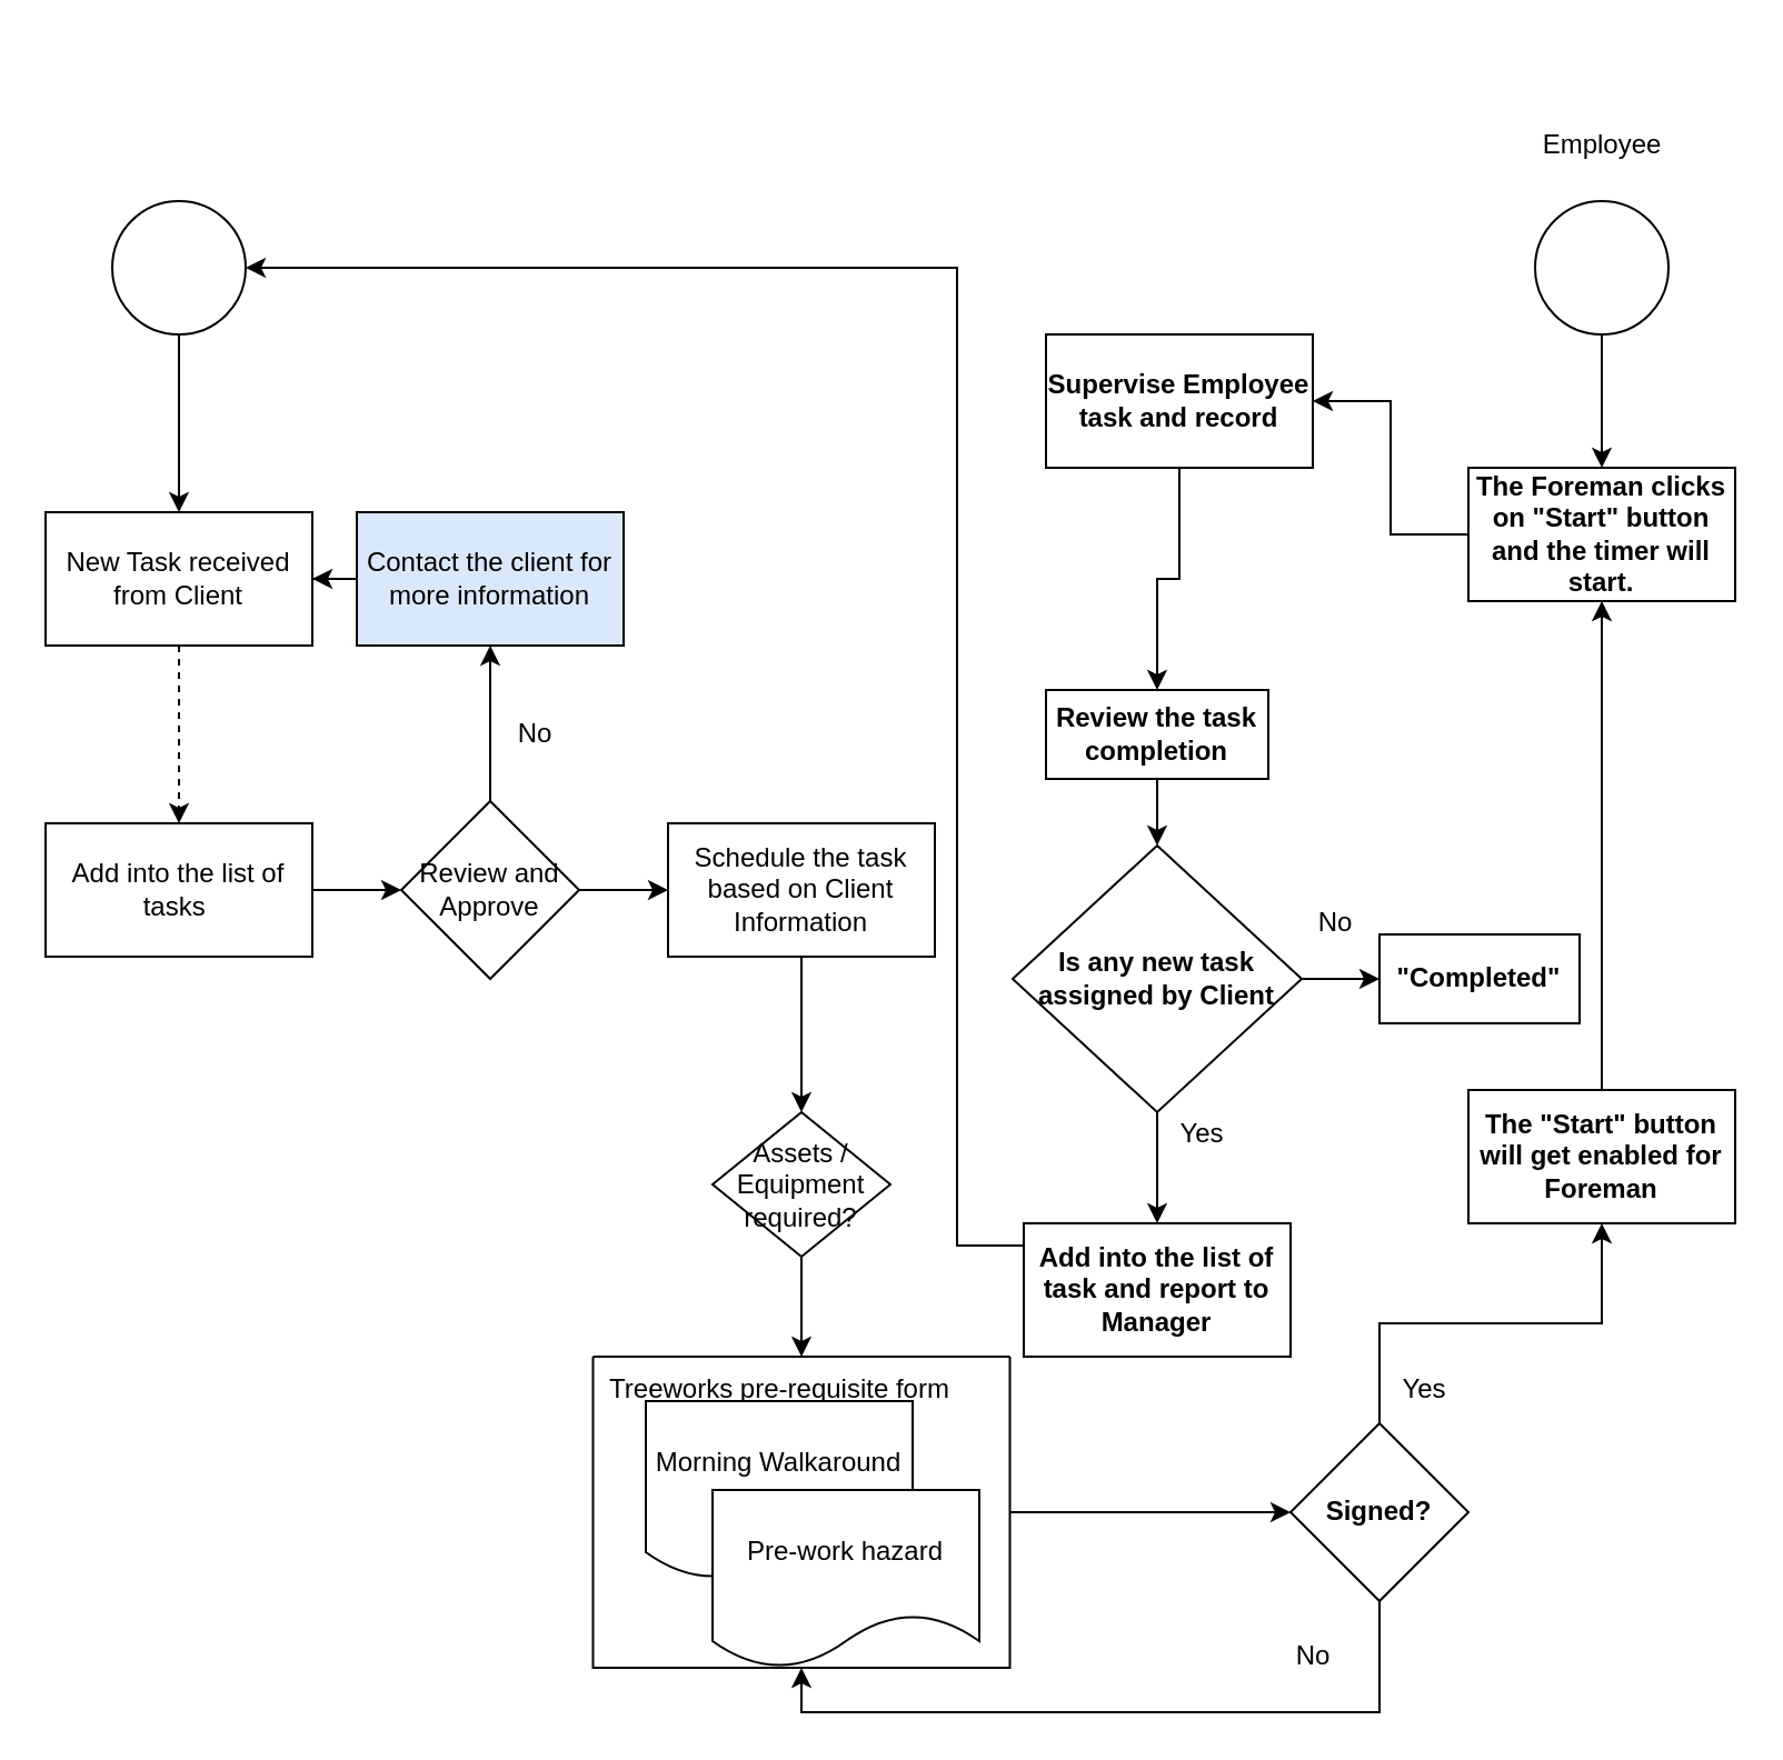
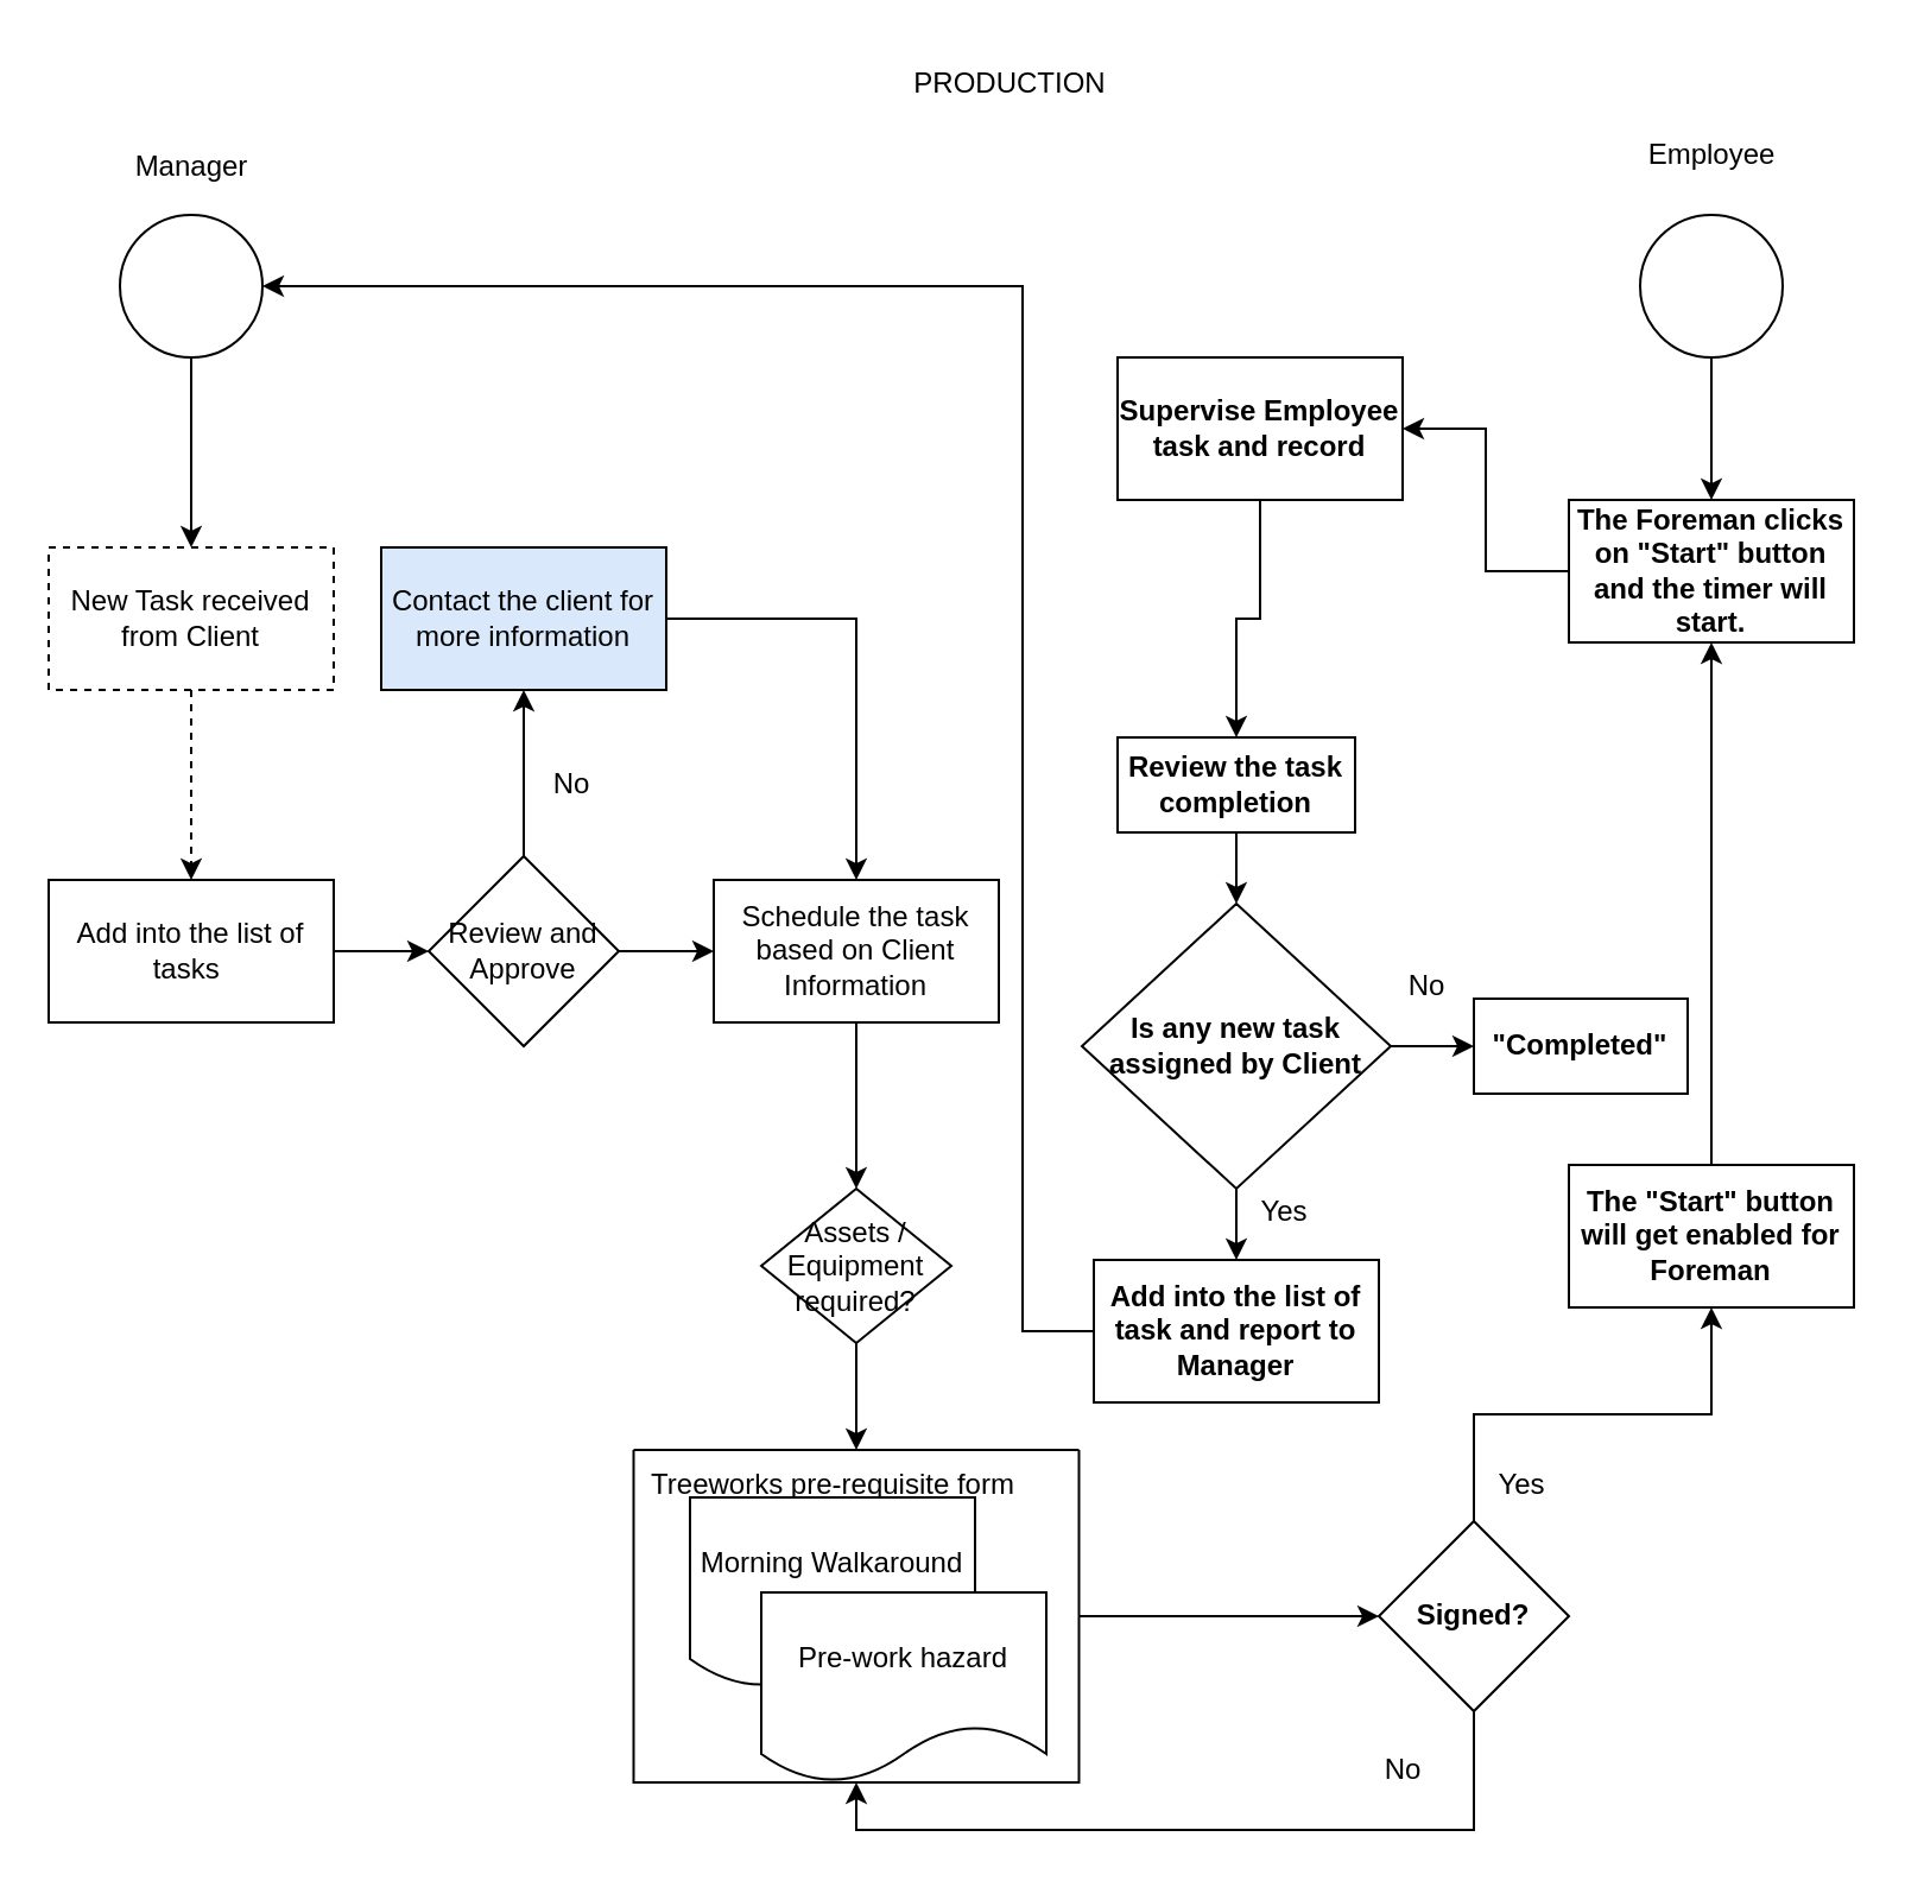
+ <mxCell id="6" value="PRODUCTION" style="text;html=1;strokeColor=none;fillColor=none;align=center;verticalAlign=middle;whiteSpace=wrap;rounded=0;" vertex="1" parent="1"><mxGeometry x="360" y="20" width="130" height="30" as="geometry" /></mxCell>
+ <mxCell id="44" value="Manager" style="text;html=1;align=center;verticalAlign=middle;resizable=0;points=[];autosize=1;strokeColor=none;fillColor=none;" vertex="1" parent="1"><mxGeometry x="45" y="55" width="70" height="30" as="geometry" /></mxCell>
- <mxCell id="8" value="New Task received from Client" style="whiteSpace=wrap;html=1;" vertex="1" parent="1"><mxGeometry x="20" y="230" width="120" height="60" as="geometry" /></mxCell>
+ <mxCell id="8" value="New Task received from Client" style="whiteSpace=wrap;html=1;dashed=1;" vertex="1" parent="1"><mxGeometry x="20" y="230" width="120" height="60" as="geometry" /></mxCell>
- <mxCell id="14" style="edgeStyle=orthogonalEdgeStyle;rounded=0;orthogonalLoop=1;jettySize=auto;html=1;" edge="1" parent="1" source="15" target="8"><mxGeometry relative="1" as="geometry" /></mxCell>
+ <mxCell id="14" style="edgeStyle=orthogonalEdgeStyle;rounded=0;orthogonalLoop=1;jettySize=auto;html=1;" edge="1" parent="1" source="15" target="18"><mxGeometry relative="1" as="geometry" /></mxCell>
- <mxCell id="42" value="Add into the list of task and report to Manager" style="whiteSpace=wrap;html=1;fontStyle=1;startSize=0;" vertex="1" parent="1"><mxGeometry x="460" y="550" width="120" height="60" as="geometry" /></mxCell>
+ <mxCell id="42" value="Add into the list of task and report to Manager" style="whiteSpace=wrap;html=1;fontStyle=1;startSize=0;" vertex="1" parent="1"><mxGeometry x="460" y="530" width="120" height="60" as="geometry" /></mxCell>
